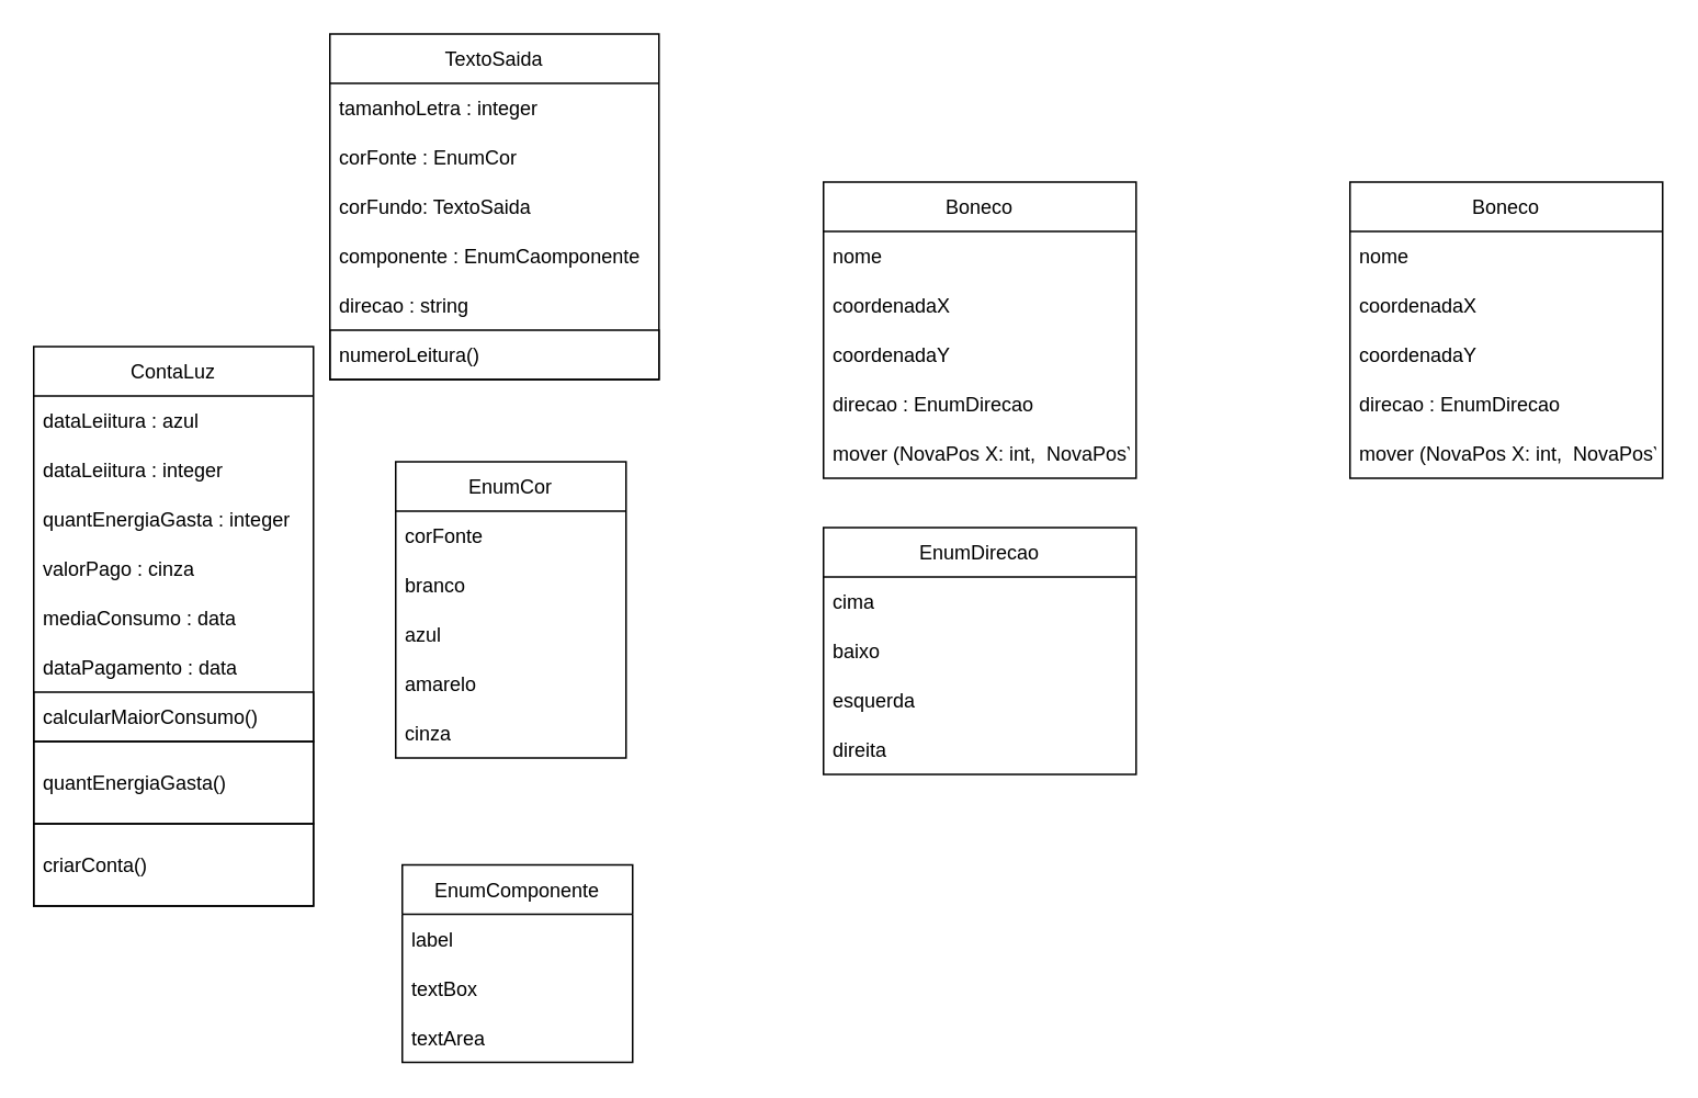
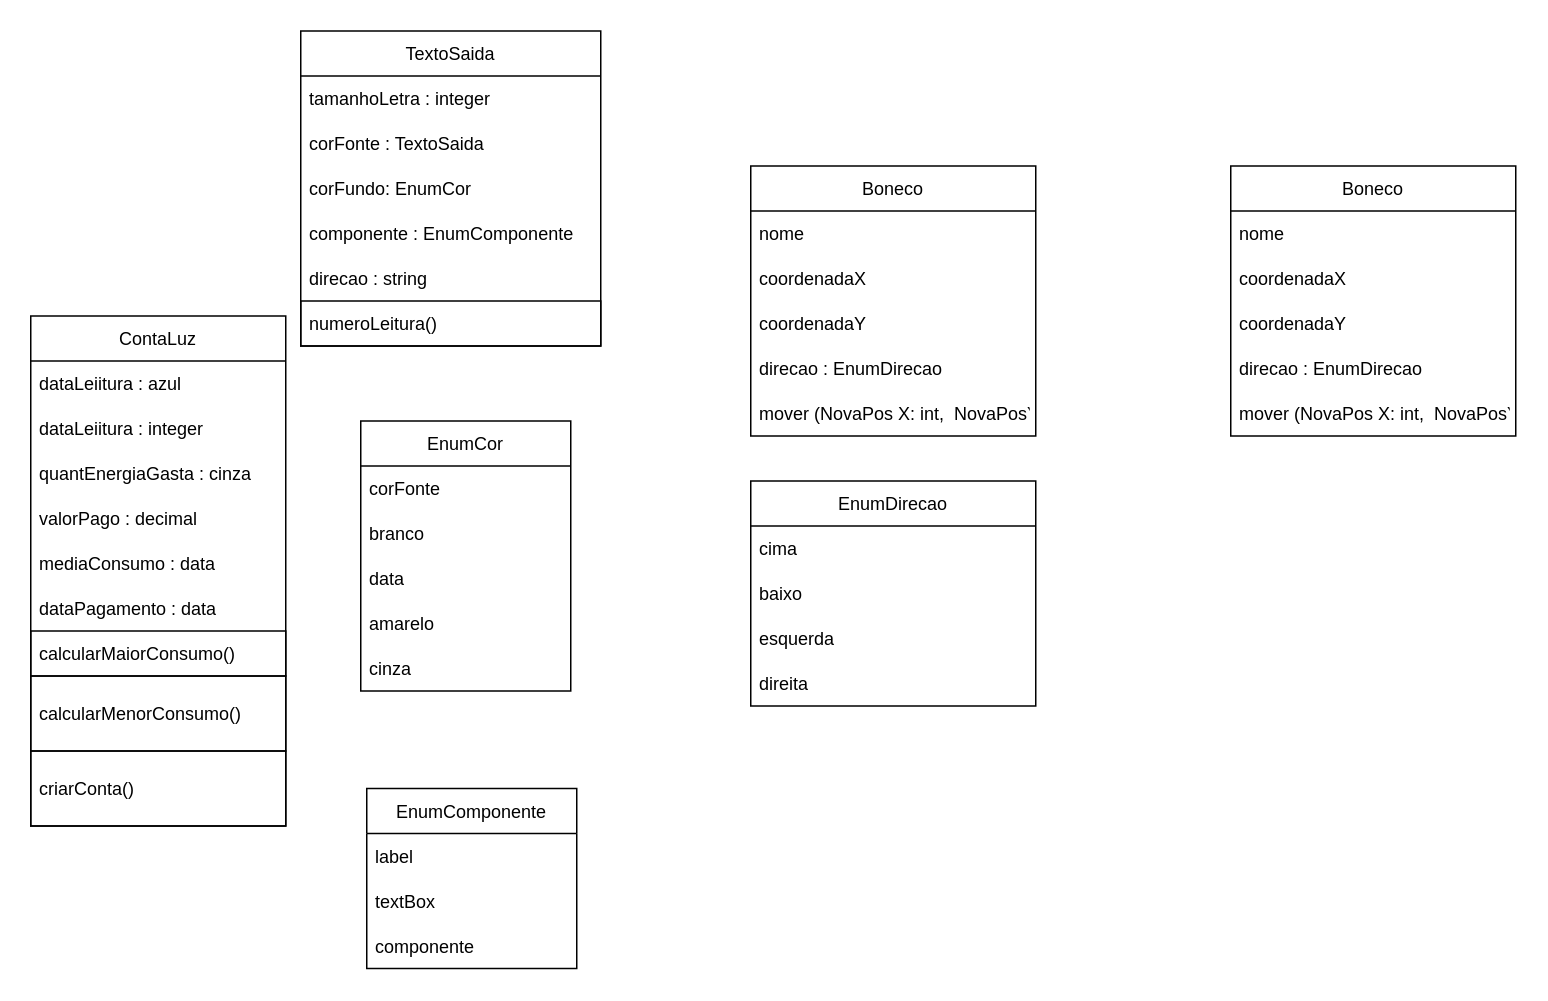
- <mxCell id="14" value="corFonte : EnumCor" style="text;strokeColor=none;fillColor=none;align=left;verticalAlign=middle;spacingLeft=4;spacingRight=4;overflow=hidden;points=[[0,0.5],[1,0.5]];portConstraint=eastwest;rotatable=0;" vertex="1" parent="12"><mxGeometry y="60" width="200" height="30" as="geometry" /></mxCell>
+ <mxCell id="14" value="corFonte : TextoSaida" style="text;strokeColor=none;fillColor=none;align=left;verticalAlign=middle;spacingLeft=4;spacingRight=4;overflow=hidden;points=[[0,0.5],[1,0.5]];portConstraint=eastwest;rotatable=0;" vertex="1" parent="12"><mxGeometry y="60" width="200" height="30" as="geometry" /></mxCell>
- <mxCell id="15" value="corFundo: TextoSaida" style="text;strokeColor=none;fillColor=none;align=left;verticalAlign=middle;spacingLeft=4;spacingRight=4;overflow=hidden;points=[[0,0.5],[1,0.5]];portConstraint=eastwest;rotatable=0;" vertex="1" parent="12"><mxGeometry y="90" width="200" height="30" as="geometry" /></mxCell>
+ <mxCell id="15" value="corFundo: EnumCor" style="text;strokeColor=none;fillColor=none;align=left;verticalAlign=middle;spacingLeft=4;spacingRight=4;overflow=hidden;points=[[0,0.5],[1,0.5]];portConstraint=eastwest;rotatable=0;" vertex="1" parent="12"><mxGeometry y="90" width="200" height="30" as="geometry" /></mxCell>
- <mxCell id="16" value="componente : EnumCaomponente" style="text;strokeColor=none;fillColor=none;align=left;verticalAlign=middle;spacingLeft=4;spacingRight=4;overflow=hidden;points=[[0,0.5],[1,0.5]];portConstraint=eastwest;rotatable=0;" vertex="1" parent="12"><mxGeometry y="120" width="200" height="30" as="geometry" /></mxCell>
+ <mxCell id="16" value="componente : EnumComponente" style="text;strokeColor=none;fillColor=none;align=left;verticalAlign=middle;spacingLeft=4;spacingRight=4;overflow=hidden;points=[[0,0.5],[1,0.5]];portConstraint=eastwest;rotatable=0;" vertex="1" parent="12"><mxGeometry y="120" width="200" height="30" as="geometry" /></mxCell>
- <mxCell id="5" value="quantEnergiaGasta : integer" style="text;strokeColor=none;fillColor=none;align=left;verticalAlign=middle;spacingLeft=4;spacingRight=4;overflow=hidden;points=[[0,0.5],[1,0.5]];portConstraint=eastwest;rotatable=0;" vertex="1" parent="2"><mxGeometry y="90" width="170" height="30" as="geometry" /></mxCell>
+ <mxCell id="5" value="quantEnergiaGasta : cinza" style="text;strokeColor=none;fillColor=none;align=left;verticalAlign=middle;spacingLeft=4;spacingRight=4;overflow=hidden;points=[[0,0.5],[1,0.5]];portConstraint=eastwest;rotatable=0;" vertex="1" parent="2"><mxGeometry y="90" width="170" height="30" as="geometry" /></mxCell>
- <mxCell id="6" value="valorPago : cinza" style="text;strokeColor=none;fillColor=none;align=left;verticalAlign=middle;spacingLeft=4;spacingRight=4;overflow=hidden;points=[[0,0.5],[1,0.5]];portConstraint=eastwest;rotatable=0;" vertex="1" parent="2"><mxGeometry y="120" width="170" height="30" as="geometry" /></mxCell>
+ <mxCell id="6" value="valorPago : decimal" style="text;strokeColor=none;fillColor=none;align=left;verticalAlign=middle;spacingLeft=4;spacingRight=4;overflow=hidden;points=[[0,0.5],[1,0.5]];portConstraint=eastwest;rotatable=0;" vertex="1" parent="2"><mxGeometry y="120" width="170" height="30" as="geometry" /></mxCell>
- <mxCell id="22" value="azul" style="text;strokeColor=none;fillColor=none;align=left;verticalAlign=middle;spacingLeft=4;spacingRight=4;overflow=hidden;points=[[0,0.5],[1,0.5]];portConstraint=eastwest;rotatable=0;" vertex="1" parent="19"><mxGeometry y="90" width="140" height="30" as="geometry" /></mxCell>
+ <mxCell id="22" value="data" style="text;strokeColor=none;fillColor=none;align=left;verticalAlign=middle;spacingLeft=4;spacingRight=4;overflow=hidden;points=[[0,0.5],[1,0.5]];portConstraint=eastwest;rotatable=0;" vertex="1" parent="19"><mxGeometry y="90" width="140" height="30" as="geometry" /></mxCell>
- <mxCell id="10" value="quantEnergiaGasta()" style="text;strokeColor=default;fillColor=none;align=left;verticalAlign=middle;spacingLeft=4;spacingRight=4;overflow=hidden;points=[[0,0.5],[1,0.5]];portConstraint=eastwest;rotatable=0;" vertex="1" parent="2"><mxGeometry y="240" width="170" height="50" as="geometry" /></mxCell>
+ <mxCell id="10" value="calcularMenorConsumo()" style="text;strokeColor=default;fillColor=none;align=left;verticalAlign=middle;spacingLeft=4;spacingRight=4;overflow=hidden;points=[[0,0.5],[1,0.5]];portConstraint=eastwest;rotatable=0;" vertex="1" parent="2"><mxGeometry y="240" width="170" height="50" as="geometry" /></mxCell>
- <mxCell id="28" value="textArea" style="text;strokeColor=none;fillColor=none;align=left;verticalAlign=middle;spacingLeft=4;spacingRight=4;overflow=hidden;points=[[0,0.5],[1,0.5]];portConstraint=eastwest;rotatable=0;" vertex="1" parent="25"><mxGeometry y="90" width="140" height="30" as="geometry" /></mxCell>
+ <mxCell id="28" value="componente" style="text;strokeColor=none;fillColor=none;align=left;verticalAlign=middle;spacingLeft=4;spacingRight=4;overflow=hidden;points=[[0,0.5],[1,0.5]];portConstraint=eastwest;rotatable=0;" vertex="1" parent="25"><mxGeometry y="90" width="140" height="30" as="geometry" /></mxCell>
